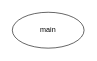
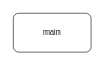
- <mxCell id="2" value="main" style="ellipse;whiteSpace=wrap;html=1;" vertex="1" parent="1"><mxGeometry x="20" y="20" width="120" height="60" as="geometry" /></mxCell>
+ <mxCell id="2" value="main" style="rounded=1;whiteSpace=wrap;html=1;" vertex="1" parent="1"><mxGeometry x="20" y="20" width="120" height="60" as="geometry" /></mxCell>
